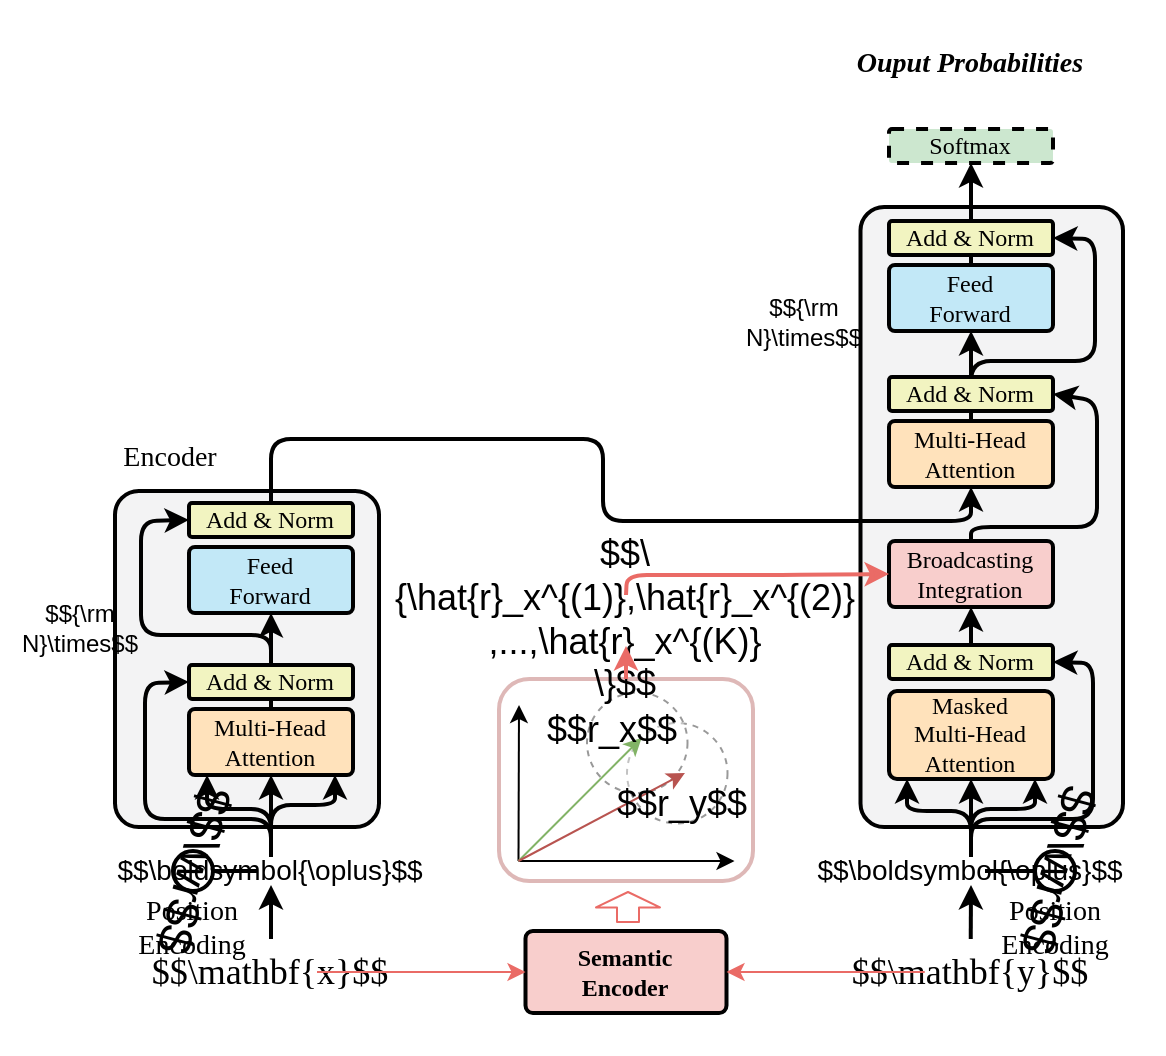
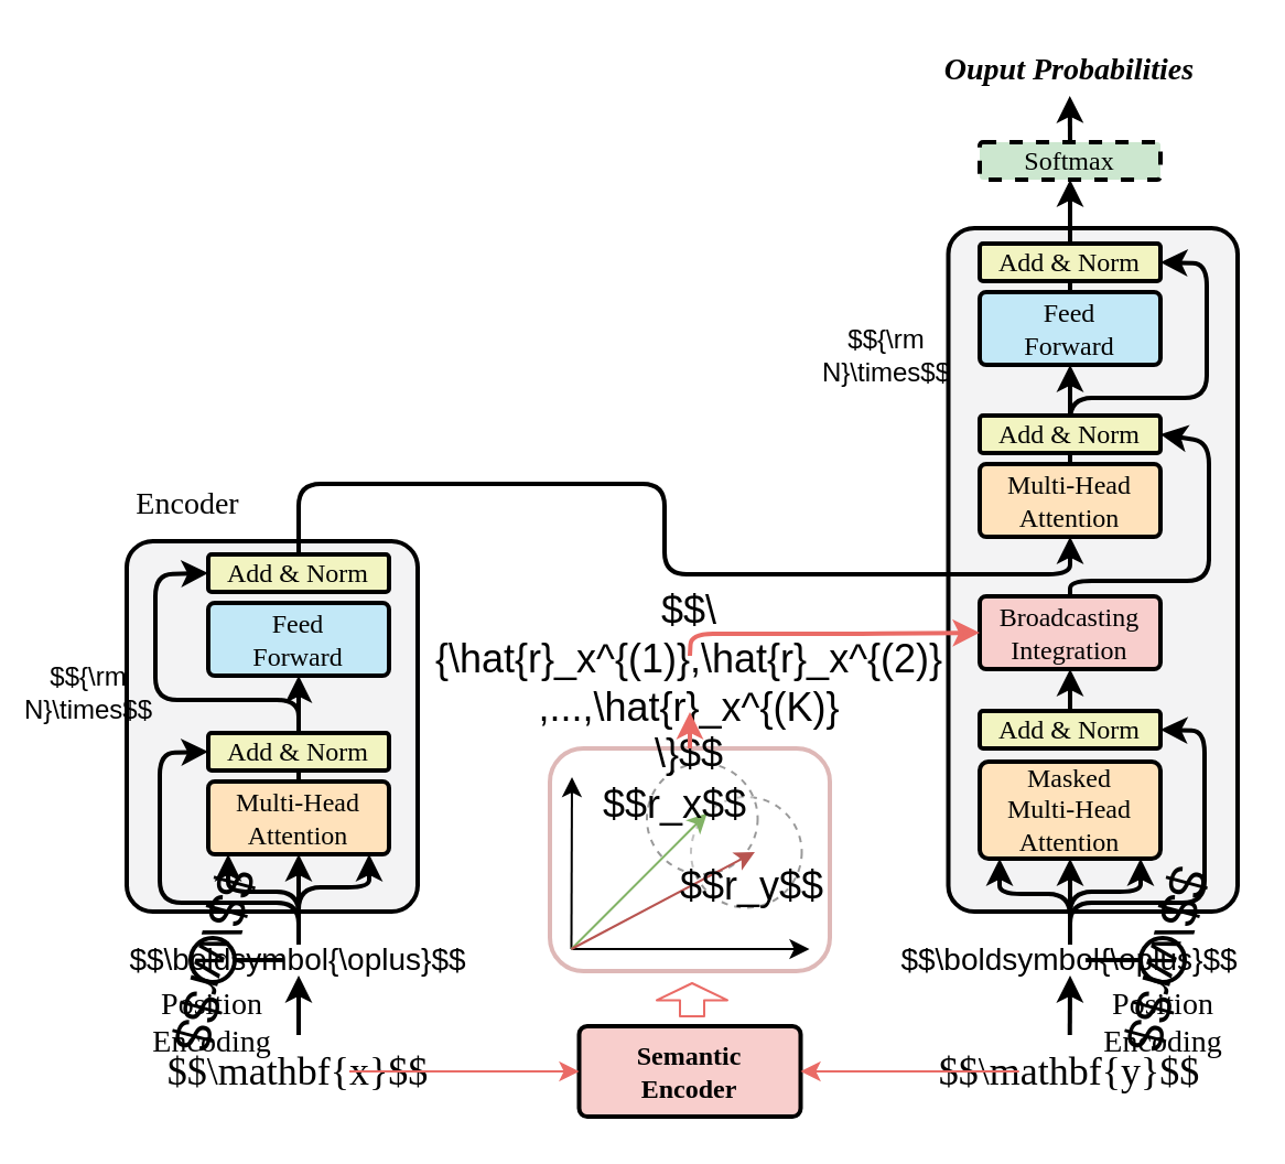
+ <mxCell id="46" value="" style="endArrow=classic;html=1;strokeWidth=2;entryX=0.5;entryY=1;entryDx=0;entryDy=0;exitX=0.5;exitY=0;exitDx=0;exitDy=0;" parent="1" source="42" target="43" edge="1"><mxGeometry width="50" height="50" relative="1" as="geometry"><mxPoint x="485" y="22" as="sourcePoint" /><mxPoint x="563" y="197" as="targetPoint" /></mxGeometry></mxCell>
